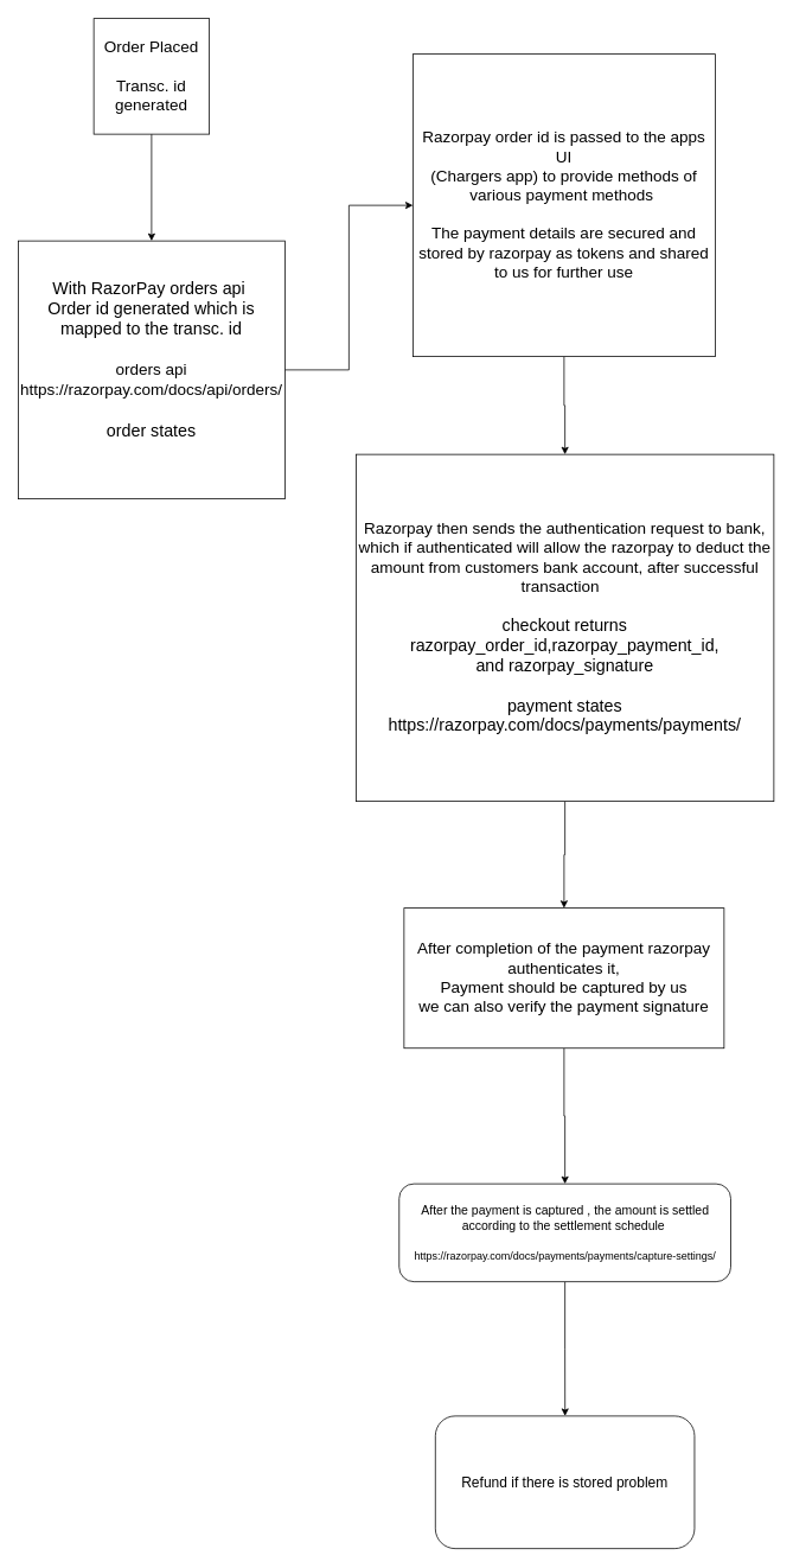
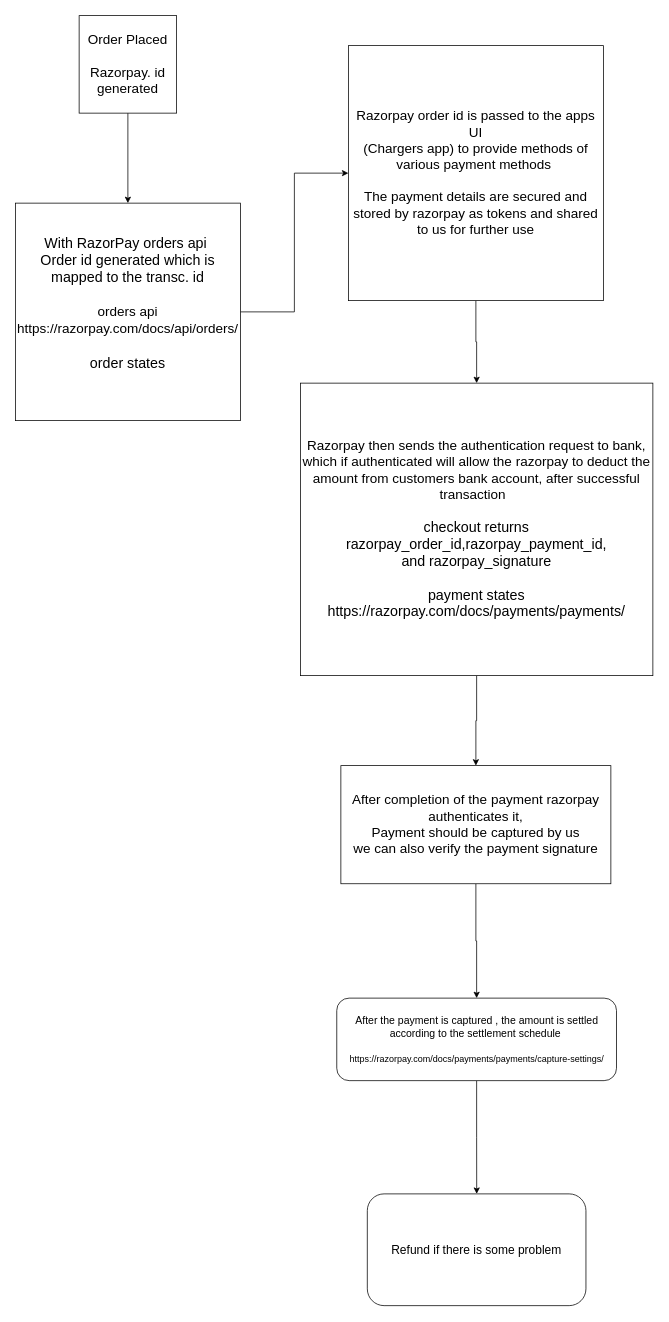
- <mxCell id="3" value="&lt;font style=&quot;font-size: 18px;&quot;&gt;Order Placed&lt;br&gt;&lt;br&gt;Transc. id generated&lt;/font&gt;" style="whiteSpace=wrap;html=1;aspect=fixed;" vertex="1" parent="1"><mxGeometry x="105" y="20" width="130" height="130" as="geometry" /></mxCell>
+ <mxCell id="3" value="&lt;font style=&quot;font-size: 18px;&quot;&gt;Order Placed&lt;br&gt;&lt;br&gt;Razorpay. id generated&lt;/font&gt;" style="whiteSpace=wrap;html=1;aspect=fixed;" vertex="1" parent="1"><mxGeometry x="105" y="20" width="130" height="130" as="geometry" /></mxCell>
- <mxCell id="14" value="&lt;font style=&quot;font-size: 16px;&quot;&gt;Refund if there is stored problem&lt;/font&gt;" style="rounded=1;whiteSpace=wrap;html=1;" vertex="1" parent="1"><mxGeometry x="489.25" y="1591" width="291.5" height="149" as="geometry" /></mxCell>
+ <mxCell id="14" value="&lt;font style=&quot;font-size: 16px;&quot;&gt;Refund if there is some problem&lt;/font&gt;" style="rounded=1;whiteSpace=wrap;html=1;" vertex="1" parent="1"><mxGeometry x="489.25" y="1591" width="291.5" height="149" as="geometry" /></mxCell>
